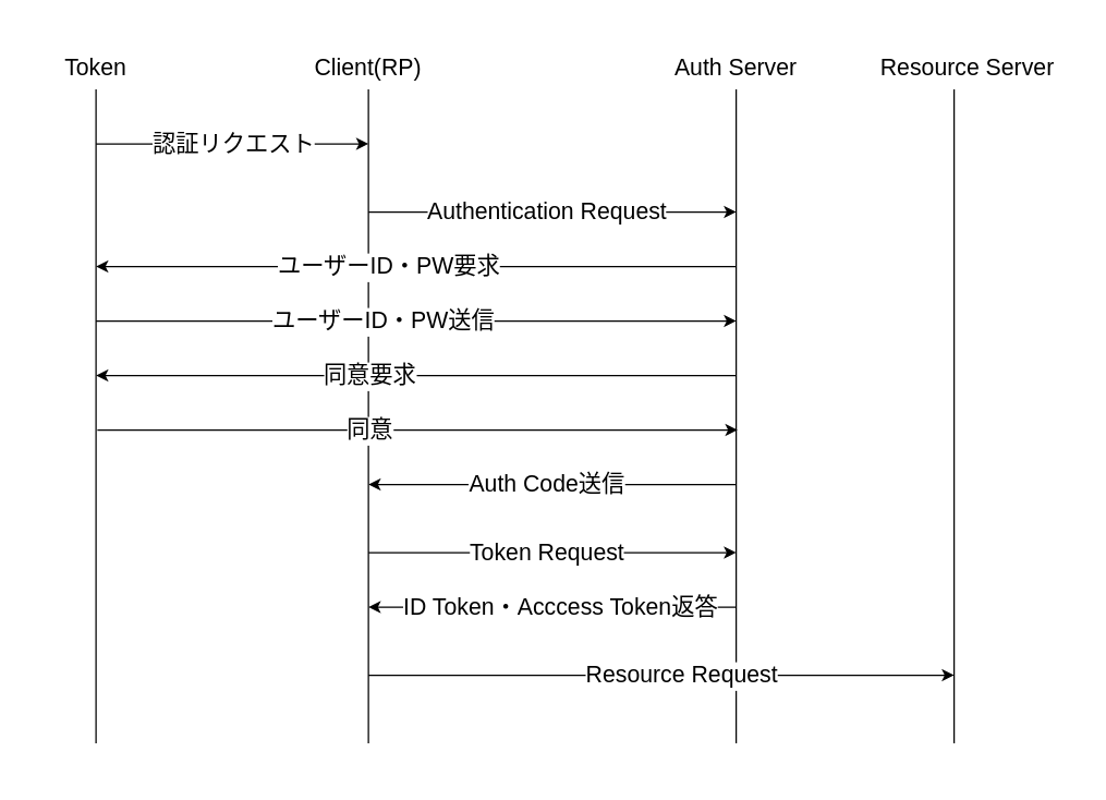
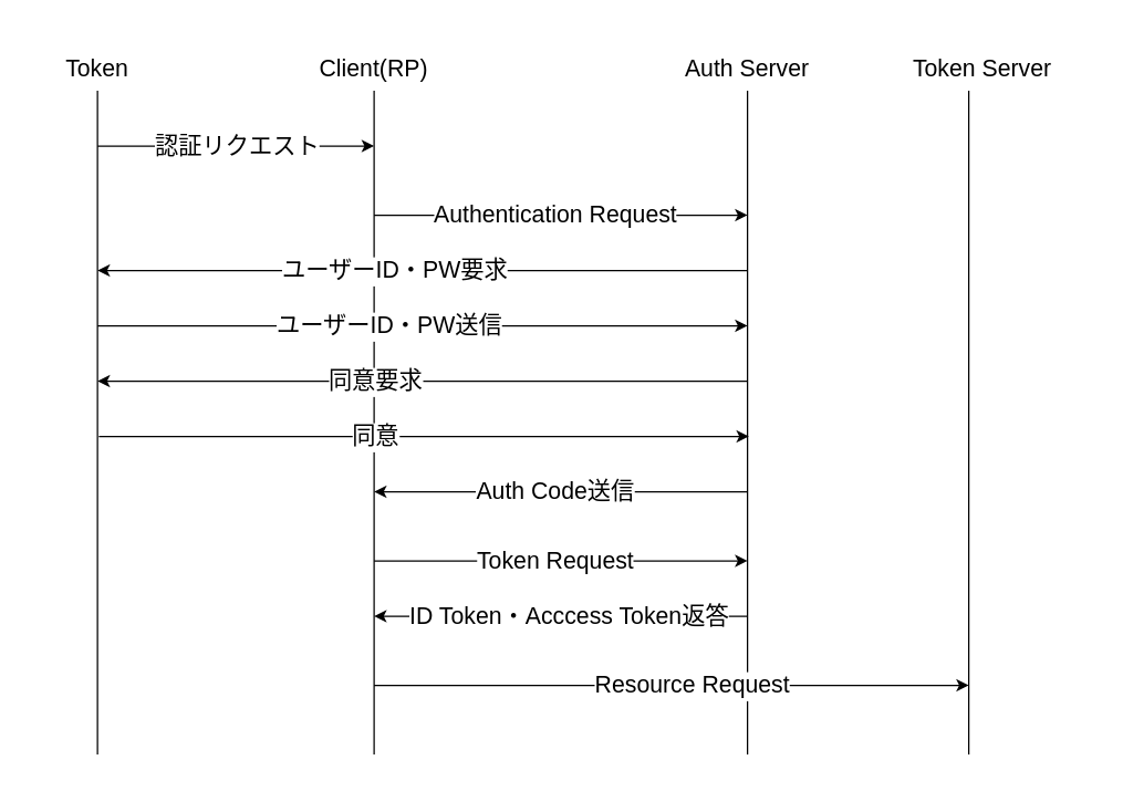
- <mxCell id="10" value="&lt;font style=&quot;font-size: 17px;&quot;&gt;Resource Server&lt;/font&gt;" style="text;strokeColor=none;align=center;fillColor=none;html=1;verticalAlign=middle;whiteSpace=wrap;rounded=0;" parent="1" vertex="1"><mxGeometry x="630" y="35" width="160" height="30" as="geometry" /></mxCell>
+ <mxCell id="10" value="&lt;font style=&quot;font-size: 17px;&quot;&gt;Token Server&lt;/font&gt;" style="text;strokeColor=none;align=center;fillColor=none;html=1;verticalAlign=middle;whiteSpace=wrap;rounded=0;" parent="1" vertex="1"><mxGeometry x="630" y="35" width="160" height="30" as="geometry" /></mxCell>
